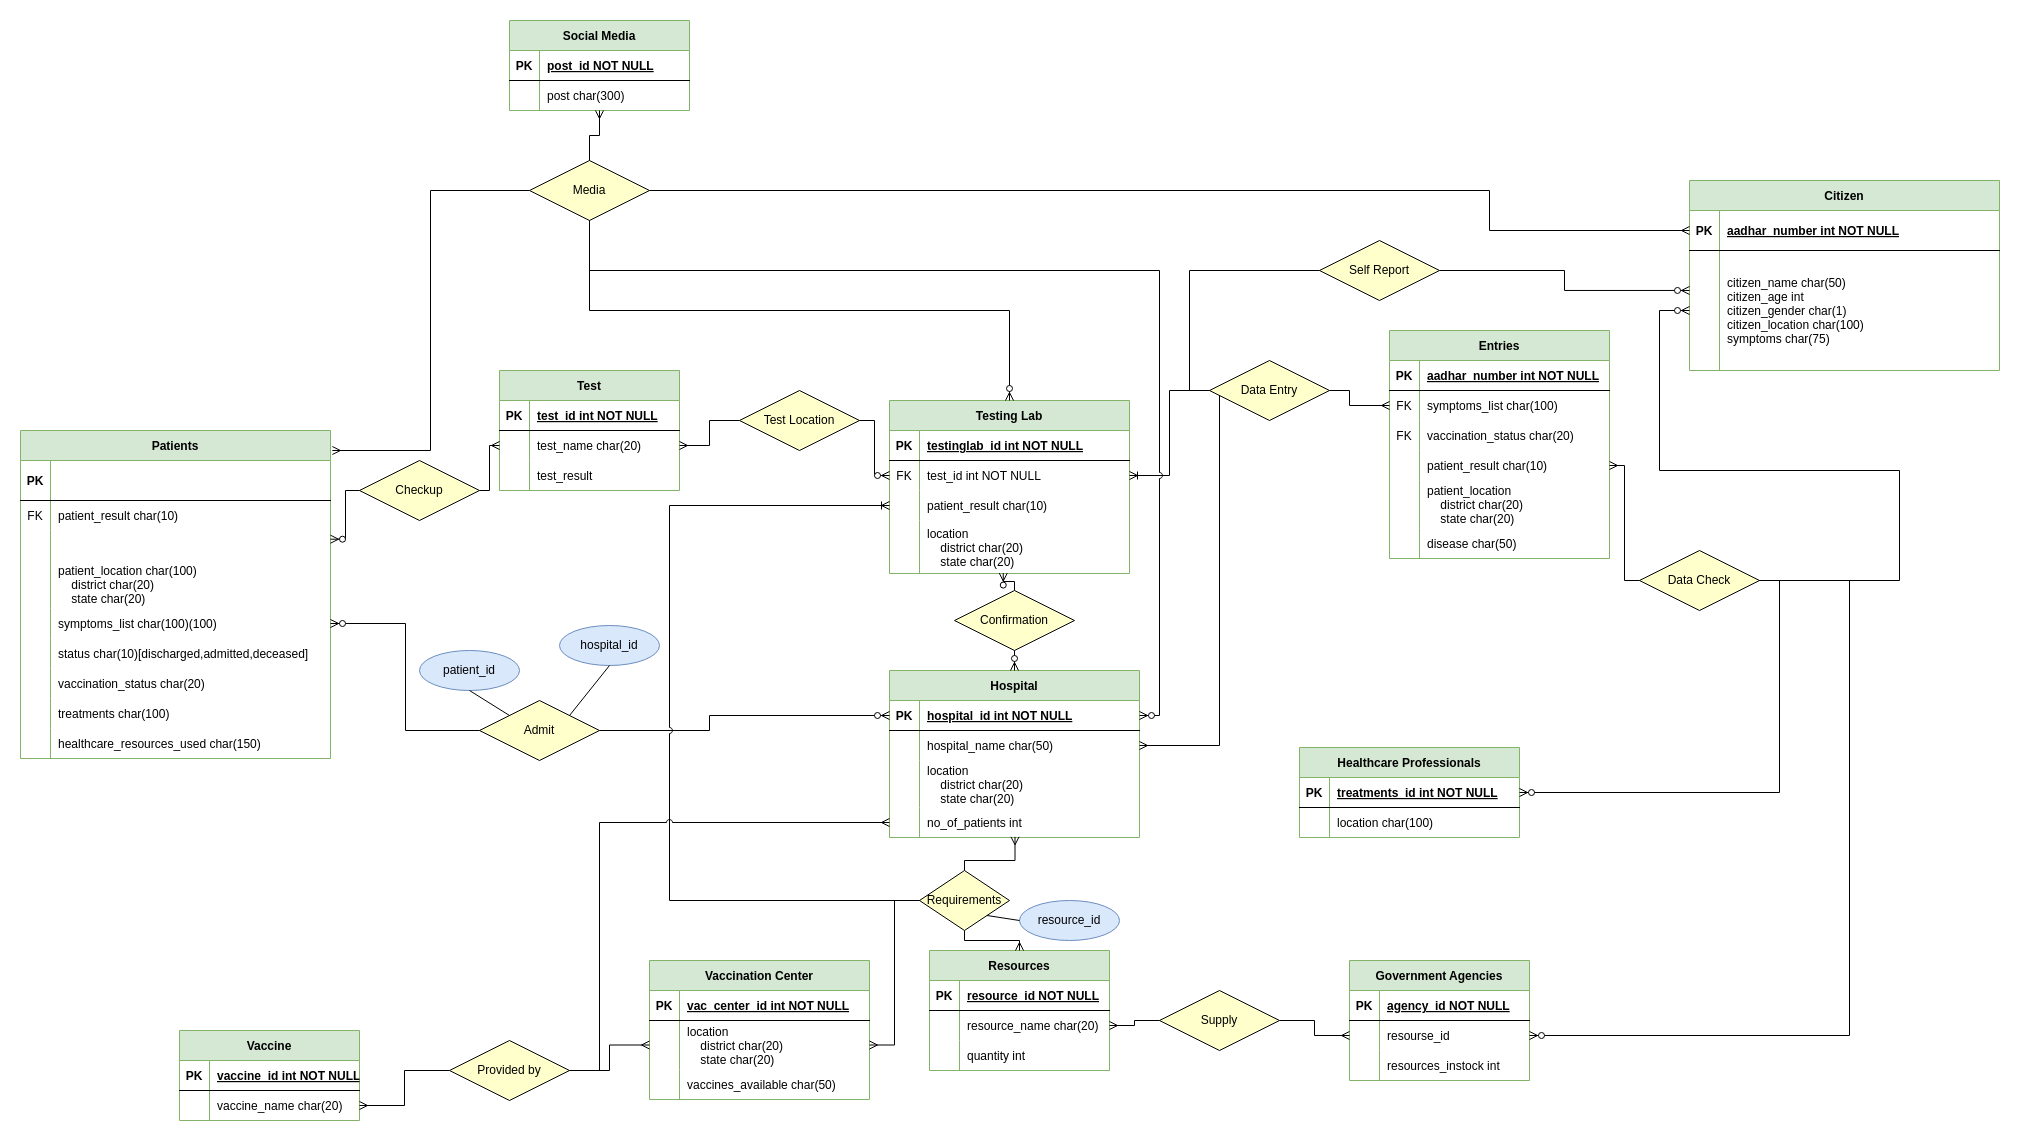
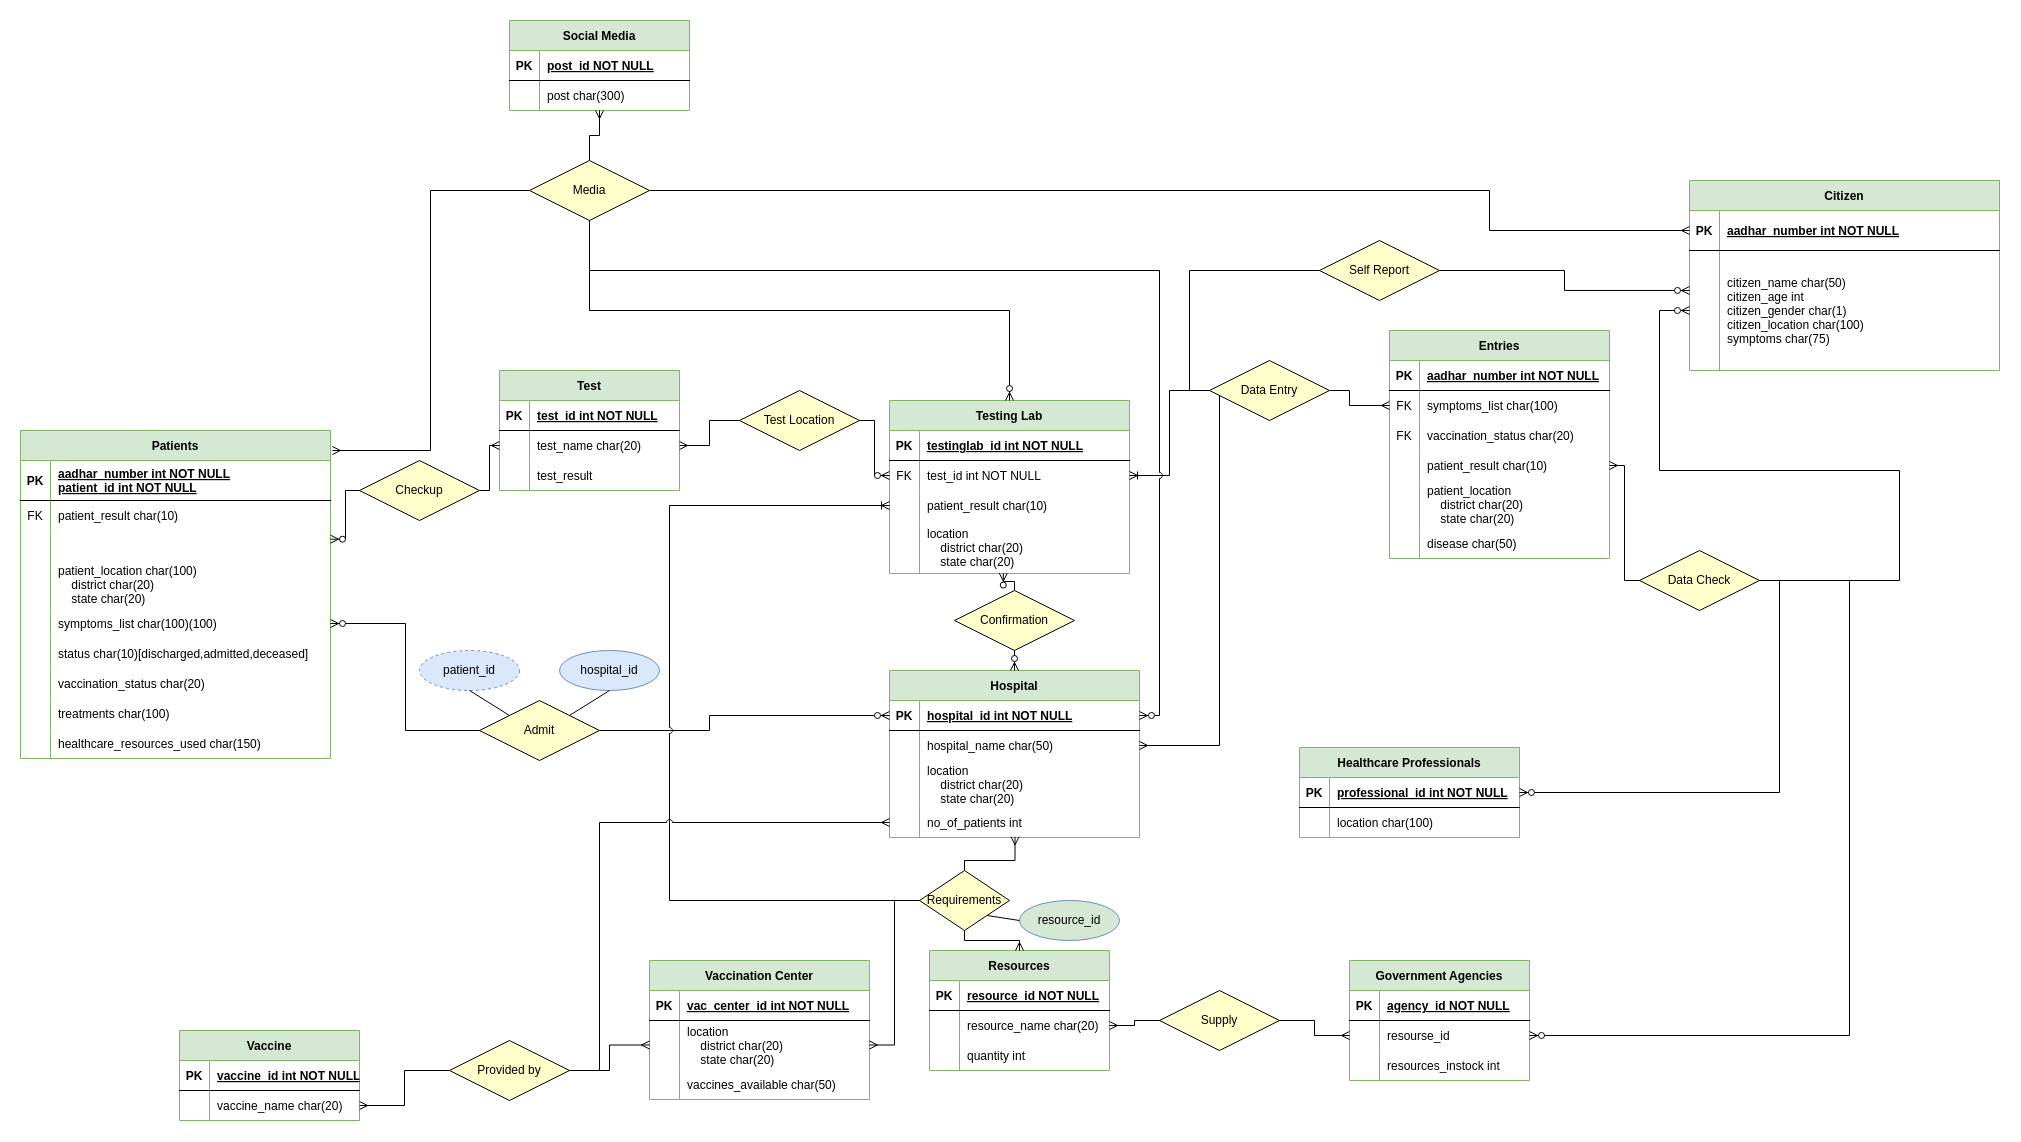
+ <mxCell id="18" value="aadhar_number int NOT NULL &#10;patient_id int NOT NULL" style="shape=partialRectangle;overflow=hidden;connectable=0;fillColor=none;top=0;left=0;bottom=0;right=0;align=left;spacingLeft=6;fontStyle=5;" parent="16" vertex="1"><mxGeometry x="30" width="280" height="40" as="geometry"><mxRectangle width="280" height="40" as="alternateBounds" /></mxGeometry></mxCell>
- <mxCell id="72" value="hospital_id" style="ellipse;whiteSpace=wrap;html=1;align=center;fillColor=#dae8fc;strokeColor=#6c8ebf;" parent="1" vertex="1"><mxGeometry x="559" y="625" width="100" height="40" as="geometry" /></mxCell>
+ <mxCell id="72" value="hospital_id" style="ellipse;whiteSpace=wrap;html=1;align=center;fillColor=#dae8fc;strokeColor=#6c8ebf;" parent="1" vertex="1"><mxGeometry x="559" y="650" width="100" height="40" as="geometry" /></mxCell>
- <mxCell id="71" value="patient_id" style="ellipse;whiteSpace=wrap;html=1;align=center;fillColor=#dae8fc;strokeColor=#6c8ebf;" parent="1" vertex="1"><mxGeometry x="419" y="650" width="100" height="40" as="geometry" /></mxCell>
+ <mxCell id="71" value="patient_id" style="ellipse;whiteSpace=wrap;html=1;align=center;fillColor=#dae8fc;strokeColor=#6c8ebf;dashed=1;" parent="1" vertex="1"><mxGeometry x="419" y="650" width="100" height="40" as="geometry" /></mxCell>
- <mxCell id="157" value="treatments_id int NOT NULL" style="shape=partialRectangle;connectable=0;fillColor=none;top=0;left=0;bottom=0;right=0;align=left;spacingLeft=6;fontStyle=5;overflow=hidden;" vertex="1" parent="155"><mxGeometry x="30" width="190" height="30" as="geometry"><mxRectangle width="190" height="30" as="alternateBounds" /></mxGeometry></mxCell>
+ <mxCell id="157" value="professional_id int NOT NULL" style="shape=partialRectangle;connectable=0;fillColor=none;top=0;left=0;bottom=0;right=0;align=left;spacingLeft=6;fontStyle=5;overflow=hidden;" vertex="1" parent="155"><mxGeometry x="30" width="190" height="30" as="geometry"><mxRectangle width="190" height="30" as="alternateBounds" /></mxGeometry></mxCell>
- <mxCell id="88" value="resource_id" style="ellipse;whiteSpace=wrap;html=1;align=center;fillColor=#dae8fc;strokeColor=#6c8ebf;" parent="1" vertex="1"><mxGeometry x="1019" y="900" width="100" height="40" as="geometry" /></mxCell>
+ <mxCell id="88" value="resource_id" style="ellipse;whiteSpace=wrap;html=1;align=center;fillColor=#d5e8d4;strokeColor=#6c8ebf;" parent="1" vertex="1"><mxGeometry x="1019" y="900" width="100" height="40" as="geometry" /></mxCell>
